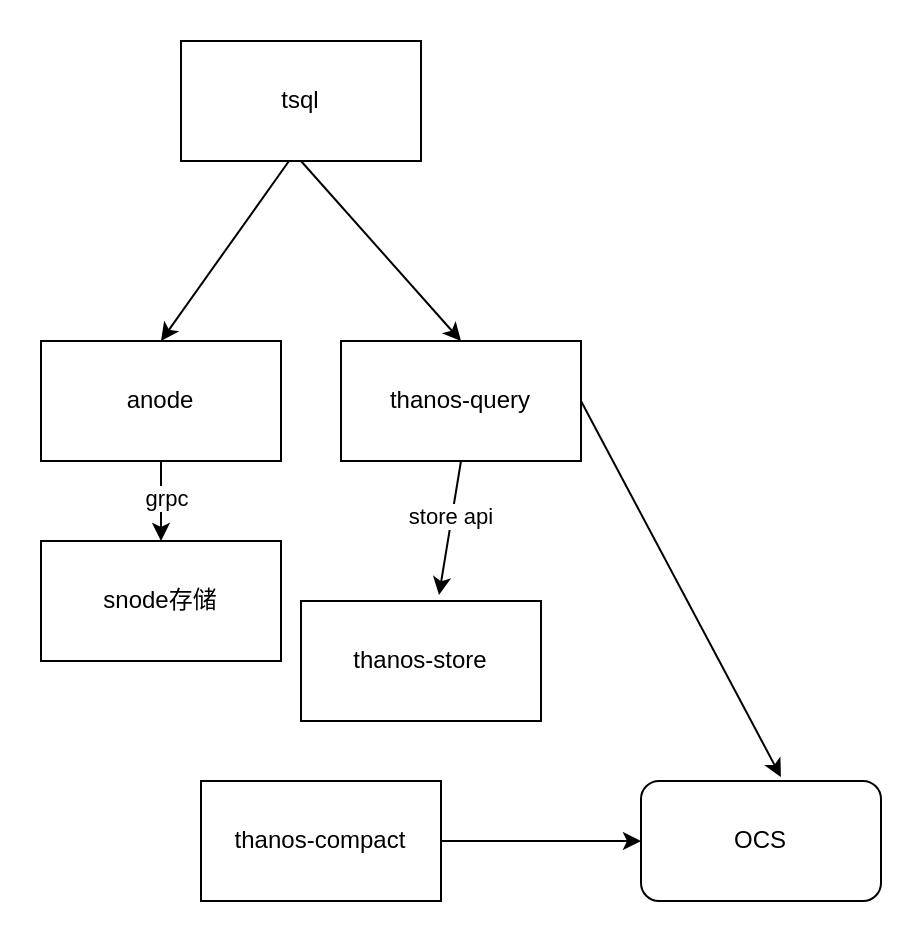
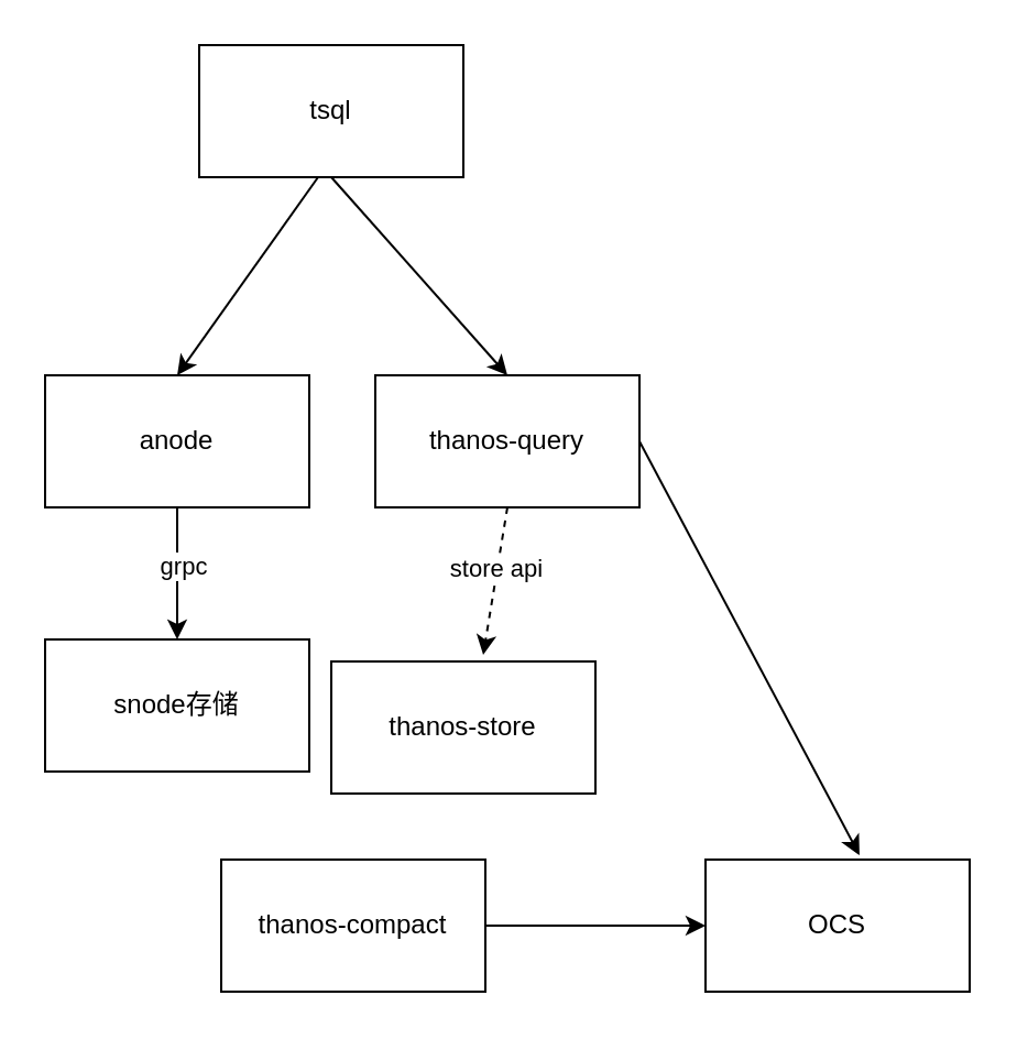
- <mxCell id="8" value="" style="endArrow=classic;html=1;rounded=0;entryX=0.575;entryY=-0.05;entryDx=0;entryDy=0;entryPerimeter=0;exitX=0.5;exitY=1;exitDx=0;exitDy=0;" edge="1" parent="1" source="5" target="6"><mxGeometry width="50" height="50" relative="1" as="geometry"><mxPoint x="310" y="270" as="sourcePoint" /><mxPoint x="400" y="160" as="targetPoint" /></mxGeometry></mxCell>
+ <mxCell id="8" value="" style="endArrow=classic;html=1;rounded=0;entryX=0.575;entryY=-0.05;entryDx=0;entryDy=0;entryPerimeter=0;exitX=0.5;exitY=1;exitDx=0;exitDy=0;dashed=1;" edge="1" parent="1" source="5" target="6"><mxGeometry width="50" height="50" relative="1" as="geometry"><mxPoint x="310" y="270" as="sourcePoint" /><mxPoint x="400" y="160" as="targetPoint" /></mxGeometry></mxCell>
- <mxCell id="2" value="snode存储" style="rounded=0;whiteSpace=wrap;html=1;" vertex="1" parent="1"><mxGeometry x="20" y="270" width="120" height="60" as="geometry" /></mxCell>
+ <mxCell id="2" value="snode存储" style="rounded=0;whiteSpace=wrap;html=1;" vertex="1" parent="1"><mxGeometry x="20" y="290" width="120" height="60" as="geometry" /></mxCell>
- <mxCell id="7" value="OCS" style="whiteSpace=wrap;html=1;rounded=1;" vertex="1" parent="1"><mxGeometry x="320" y="390" width="120" height="60" as="geometry" /></mxCell>
+ <mxCell id="7" value="OCS" style="rounded=0;whiteSpace=wrap;html=1;" vertex="1" parent="1"><mxGeometry x="320" y="390" width="120" height="60" as="geometry" /></mxCell>
